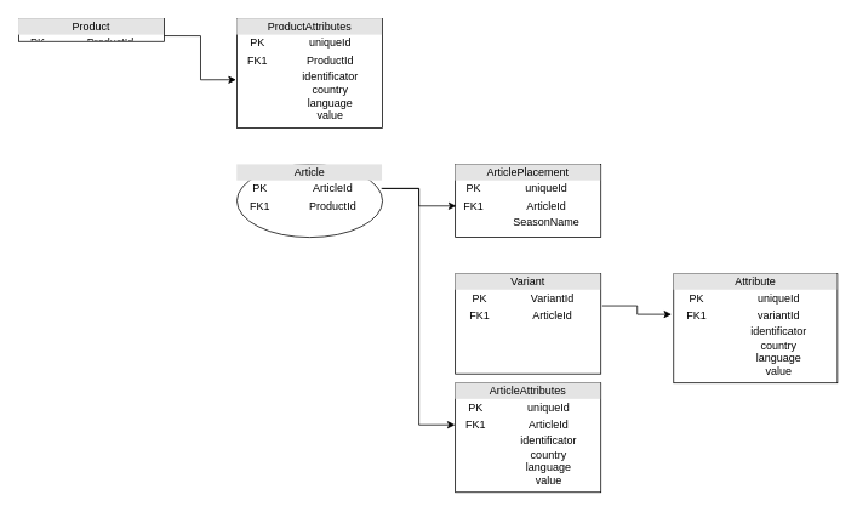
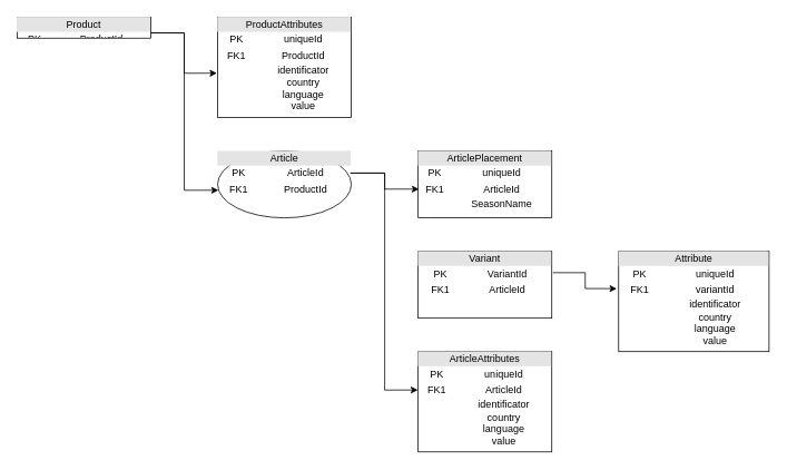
+ <mxCell id="9" style="edgeStyle=orthogonalEdgeStyle;rounded=0;orthogonalLoop=1;jettySize=auto;html=1;exitX=1;exitY=0.75;exitDx=0;exitDy=0;entryX=0.006;entryY=0.587;entryDx=0;entryDy=0;entryPerimeter=0;" parent="1" source="2" target="4" edge="1"><mxGeometry relative="1" as="geometry" /></mxCell>
- <mxCell id="6" value="&lt;div align=&quot;center&quot; style=&quot;box-sizing:border-box;width:100%;background:#e4e4e4;padding:2px;&quot;&gt;Variant&lt;br&gt;&lt;/div&gt;&lt;table align=&quot;center&quot; style=&quot;width:100%;font-size:1em;&quot; cellpadding=&quot;2&quot; cellspacing=&quot;0&quot;&gt;&lt;tbody&gt;&lt;tr&gt;&lt;td&gt;PK&lt;/td&gt;&lt;td&gt;VariantId&lt;br&gt;&lt;/td&gt;&lt;/tr&gt;&lt;tr&gt;&lt;td&gt;FK1&lt;/td&gt;&lt;td&gt;ArticleId&lt;br&gt;&lt;/td&gt;&lt;/tr&gt;&lt;tr&gt;&lt;td&gt;&lt;/td&gt;&lt;td&gt;&lt;br&gt;&lt;/td&gt;&lt;/tr&gt;&lt;/tbody&gt;&lt;/table&gt;" style="verticalAlign=top;align=center;overflow=fill;html=1;whiteSpace=wrap;" parent="1" vertex="1"><mxGeometry x="500" y="300" width="160" height="110" as="geometry" /></mxCell>
+ <mxCell id="6" value="&lt;div align=&quot;center&quot; style=&quot;box-sizing:border-box;width:100%;background:#e4e4e4;padding:2px;&quot;&gt;Variant&lt;br&gt;&lt;/div&gt;&lt;table align=&quot;center&quot; style=&quot;width:100%;font-size:1em;&quot; cellpadding=&quot;2&quot; cellspacing=&quot;0&quot;&gt;&lt;tbody&gt;&lt;tr&gt;&lt;td&gt;PK&lt;/td&gt;&lt;td&gt;VariantId&lt;br&gt;&lt;/td&gt;&lt;/tr&gt;&lt;tr&gt;&lt;td&gt;FK1&lt;/td&gt;&lt;td&gt;ArticleId&lt;br&gt;&lt;/td&gt;&lt;/tr&gt;&lt;tr&gt;&lt;td&gt;&lt;/td&gt;&lt;td&gt;&lt;br&gt;&lt;/td&gt;&lt;/tr&gt;&lt;/tbody&gt;&lt;/table&gt;" style="verticalAlign=top;align=center;overflow=fill;html=1;whiteSpace=wrap;" parent="1" vertex="1"><mxGeometry x="500" y="300" width="160" height="80" as="geometry" /></mxCell>
